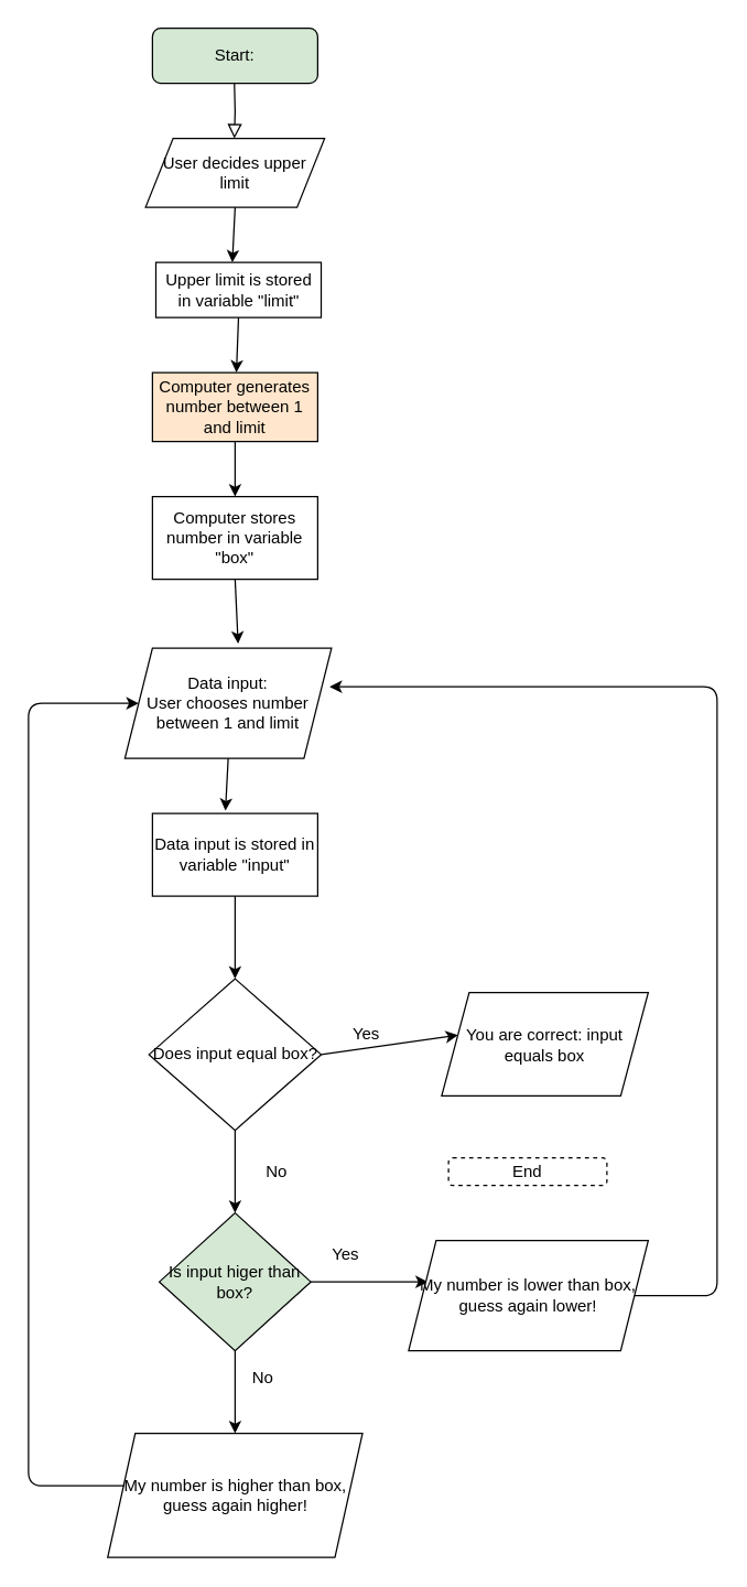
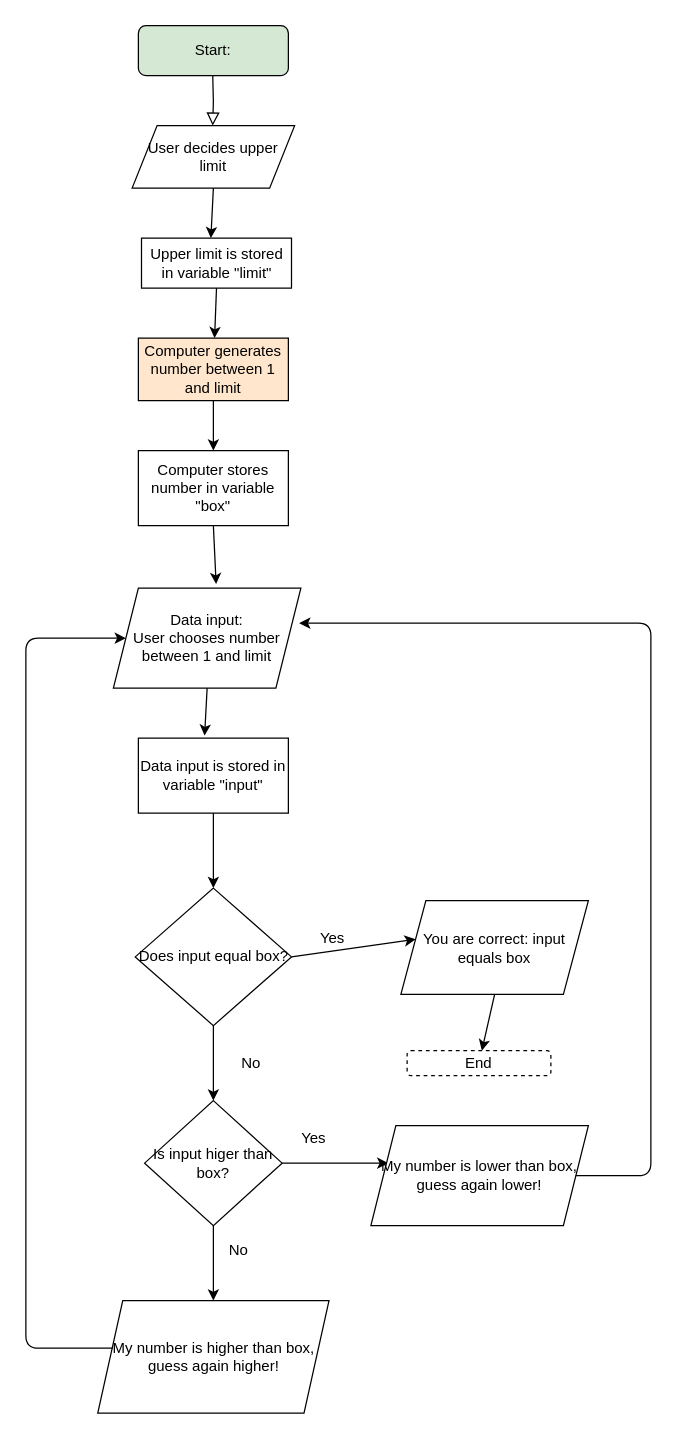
+ <mxCell id="19" value="" style="endArrow=classic;html=1;exitX=0.5;exitY=1;exitDx=0;exitDy=0;" edge="1" parent="1" source="13" target="20"><mxGeometry width="50" height="50" relative="1" as="geometry"><mxPoint x="220" y="840" as="sourcePoint" /><mxPoint x="385" y="850" as="targetPoint" /></mxGeometry></mxCell>
- <mxCell id="18" value="Is input higer than box?" style="rhombus;whiteSpace=wrap;html=1;fillColor=#d5e8d4;" vertex="1" parent="1"><mxGeometry x="115" y="880" width="110" height="100" as="geometry" /></mxCell>
+ <mxCell id="18" value="Is input higer than box?" style="rhombus;whiteSpace=wrap;html=1;" vertex="1" parent="1"><mxGeometry x="115" y="880" width="110" height="100" as="geometry" /></mxCell>
